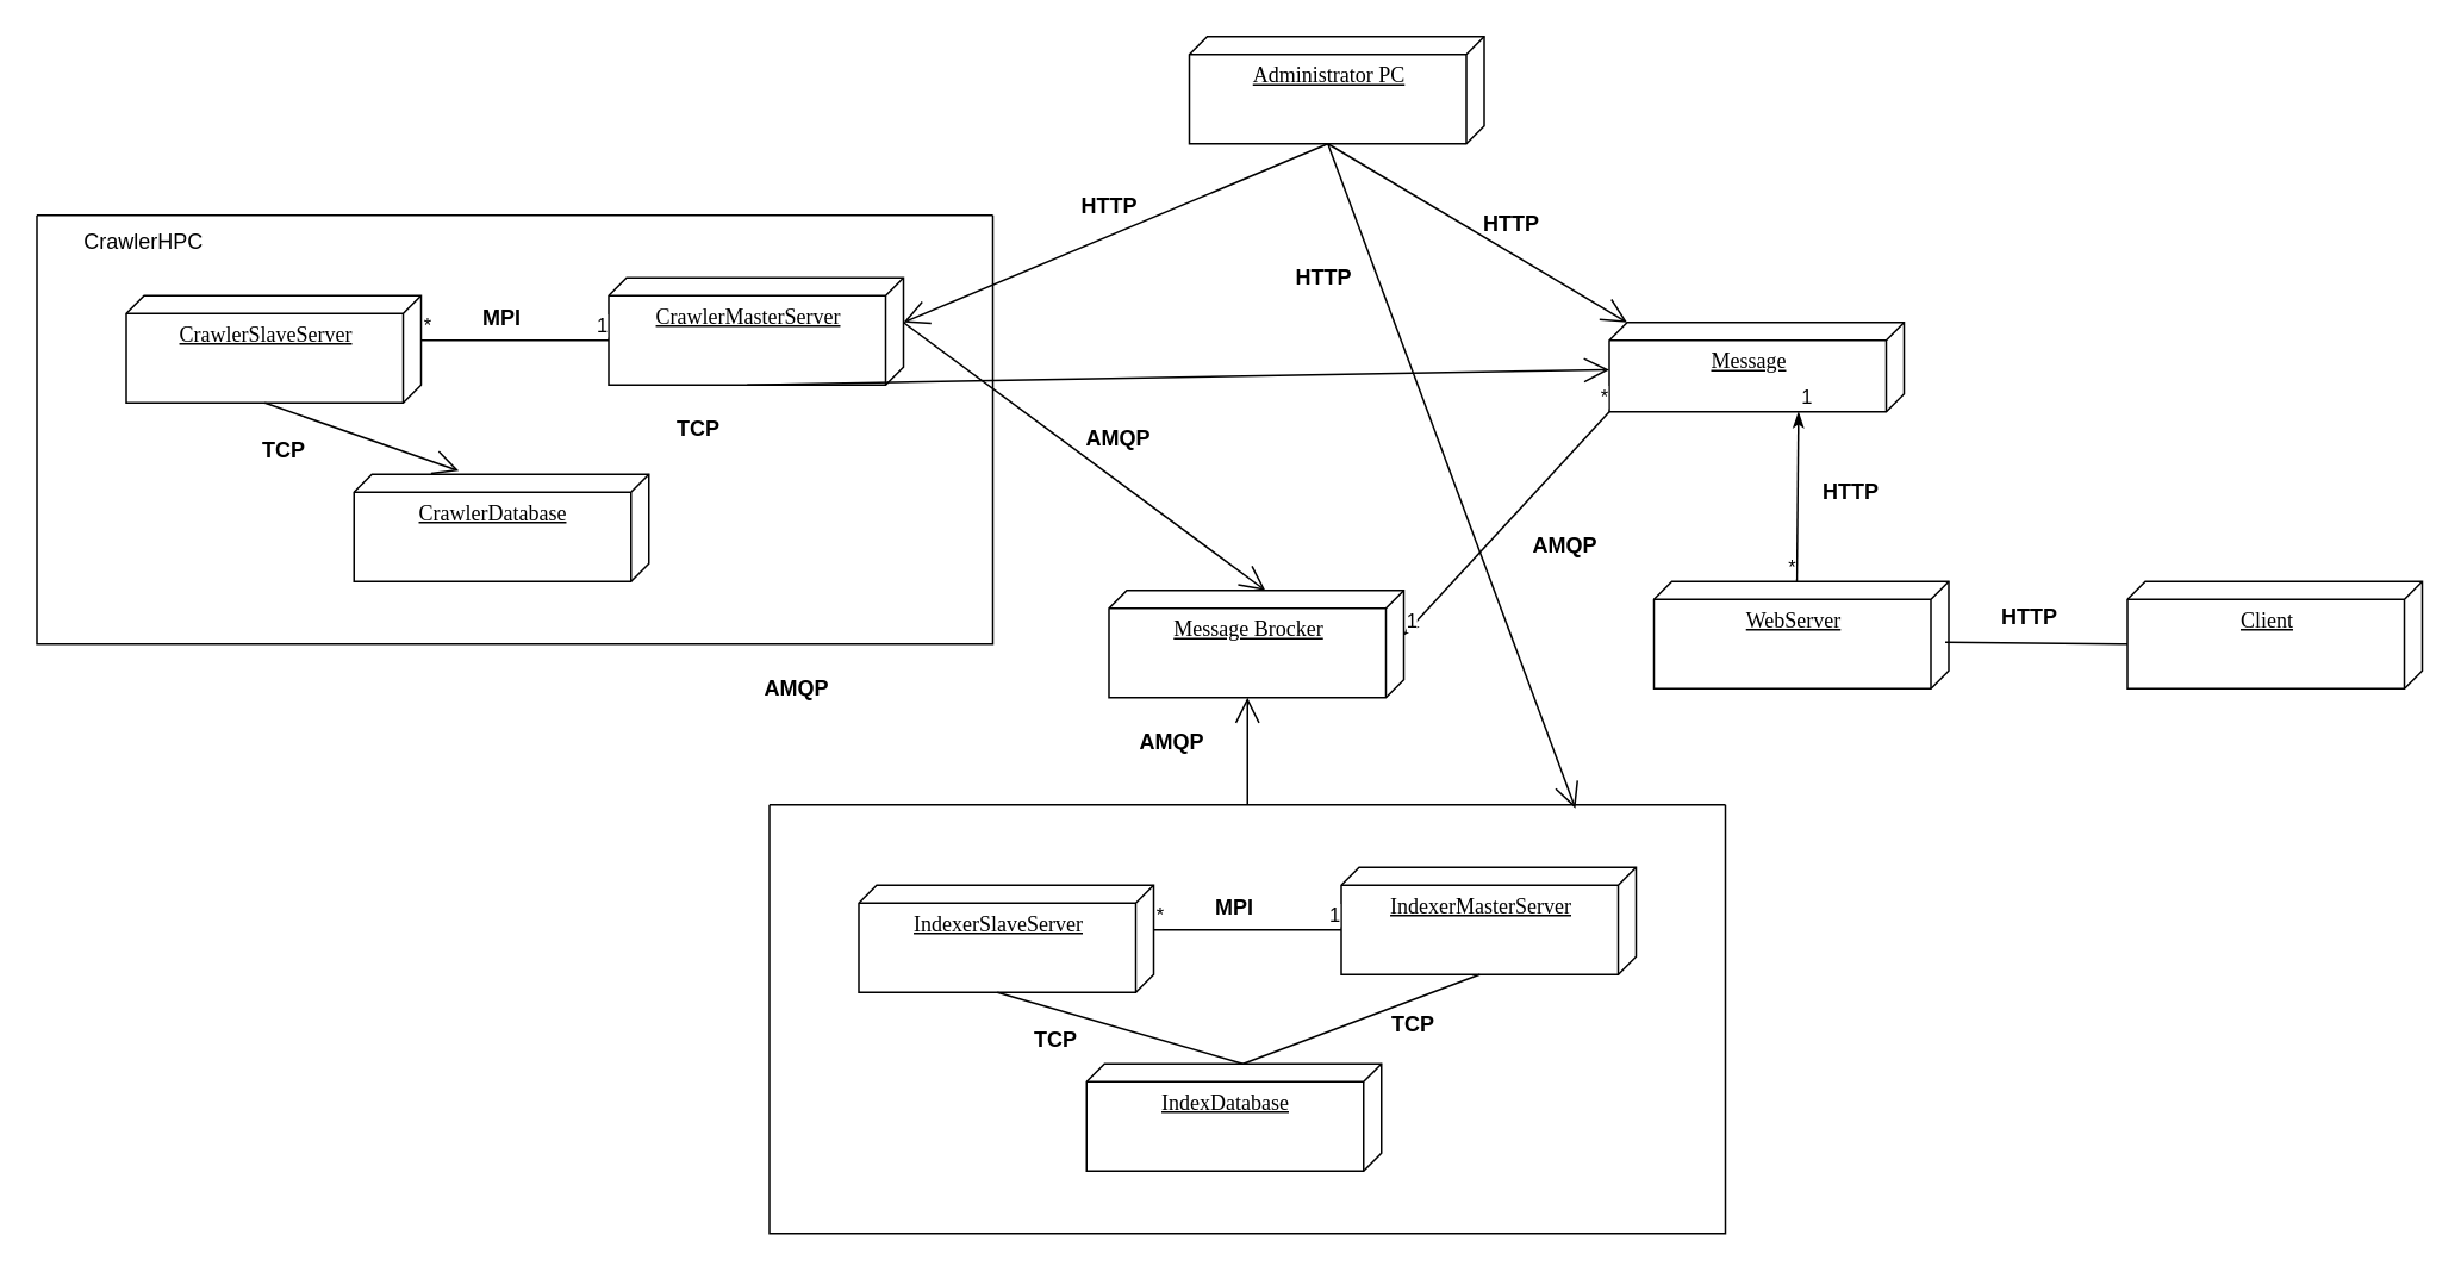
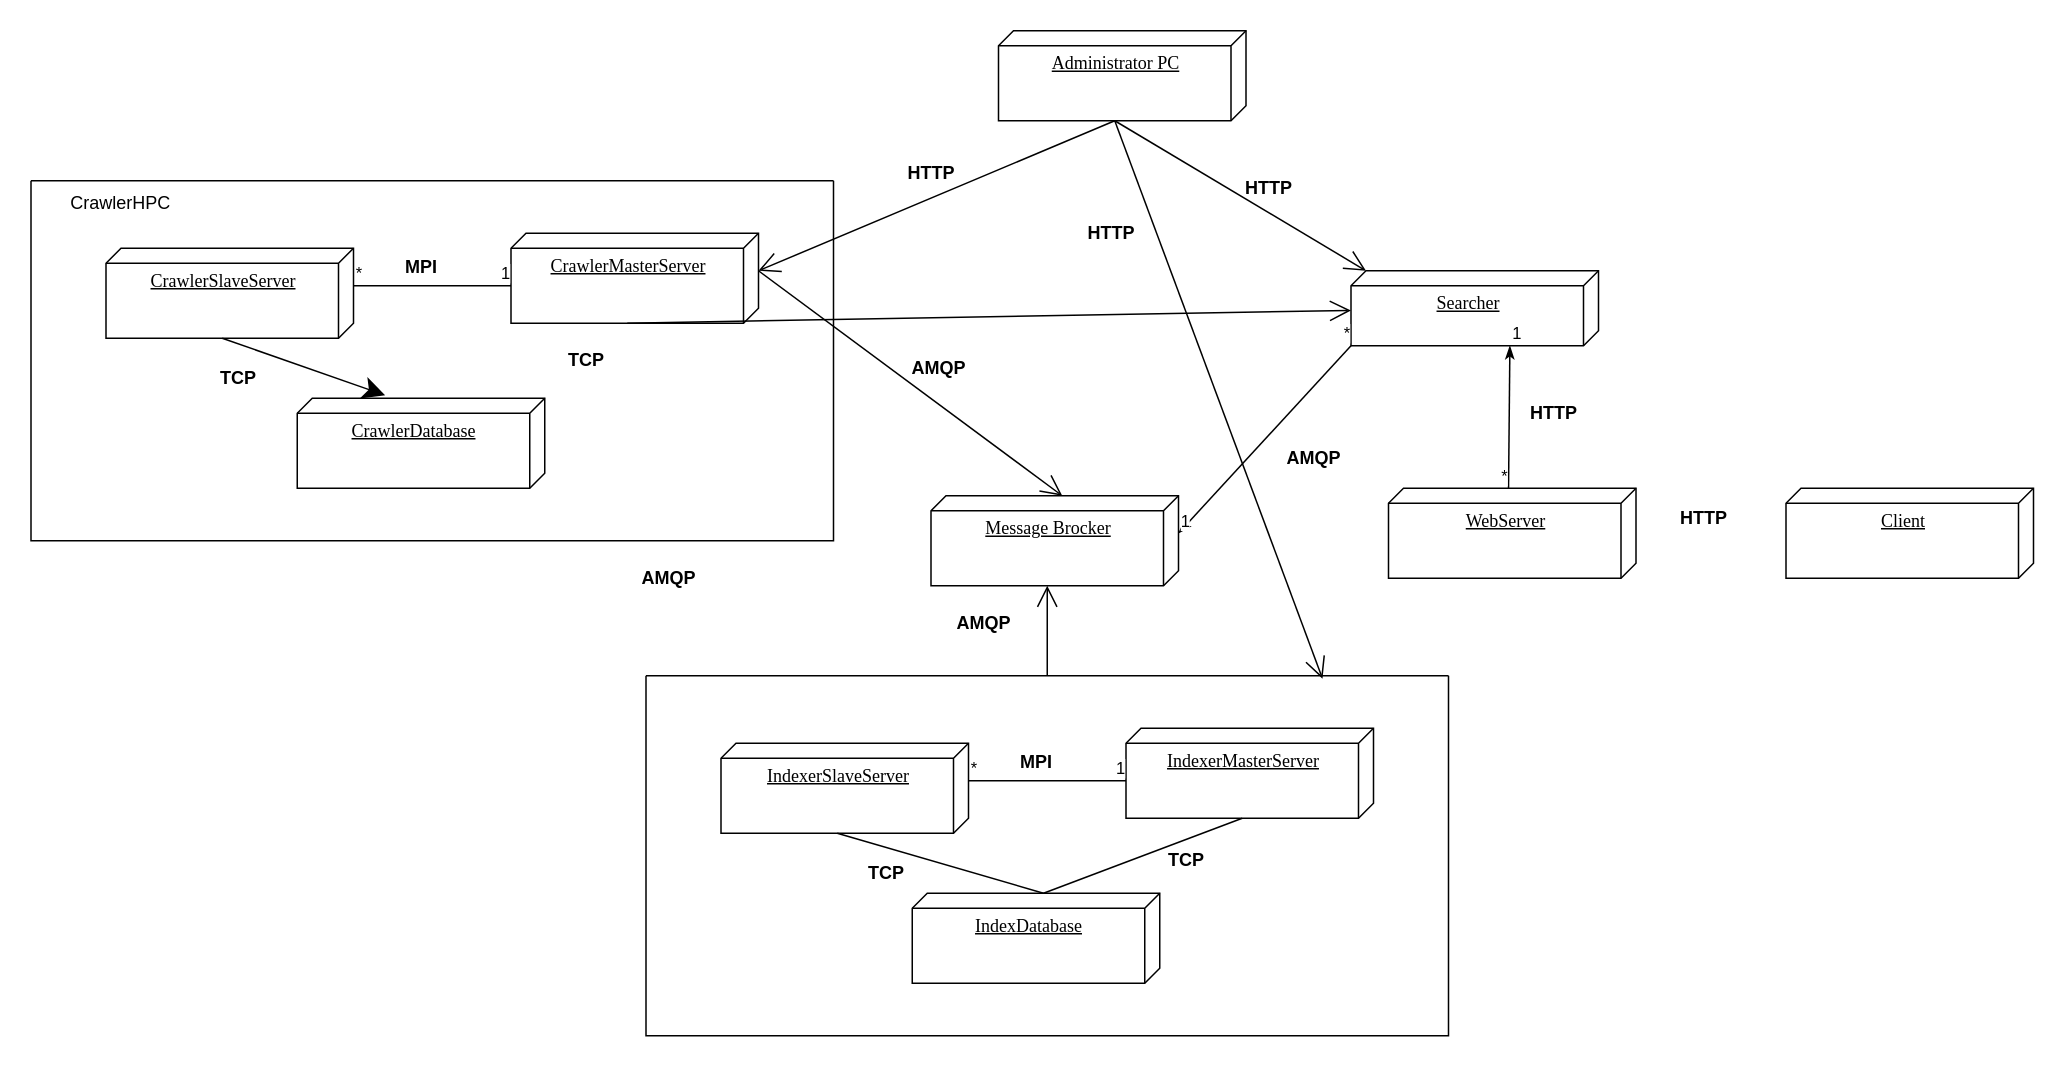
- <mxCell id="32" value="&lt;u&gt;Message&lt;/u&gt;" style="verticalAlign=top;align=center;spacingTop=8;spacingLeft=2;spacingRight=12;shape=cube;size=10;direction=south;fontStyle=0;html=1;rounded=0;shadow=0;comic=0;labelBackgroundColor=none;strokeWidth=1;fontFamily=Verdana;fontSize=12" parent="1" vertex="1"><mxGeometry x="900" y="180" width="165" height="50" as="geometry" /></mxCell>
+ <mxCell id="32" value="&lt;u&gt;Searcher&lt;/u&gt;" style="verticalAlign=top;align=center;spacingTop=8;spacingLeft=2;spacingRight=12;shape=cube;size=10;direction=south;fontStyle=0;html=1;rounded=0;shadow=0;comic=0;labelBackgroundColor=none;strokeWidth=1;fontFamily=Verdana;fontSize=12" parent="1" vertex="1"><mxGeometry x="900" y="180" width="165" height="50" as="geometry" /></mxCell>
- <mxCell id="13" value="" style="endArrow=open;endFill=1;endSize=12;html=1;rounded=0;exitX=0;exitY=0;exitDx=60;exitDy=87.5;exitPerimeter=0;entryX=-0.033;entryY=0.645;entryDx=0;entryDy=0;entryPerimeter=0;" parent="2" source="4" target="9" edge="1"><mxGeometry width="160" relative="1" as="geometry"><mxPoint x="110" y="460" as="sourcePoint" /><mxPoint x="270" y="460" as="targetPoint" /></mxGeometry></mxCell>
+ <mxCell id="13" value="" style="endArrow=classic;endFill=1;endSize=12;html=1;rounded=0;exitX=0;exitY=0;exitDx=60;exitDy=87.5;exitPerimeter=0;entryX=-0.033;entryY=0.645;entryDx=0;entryDy=0;entryPerimeter=0;" parent="2" source="4" target="9" edge="1"><mxGeometry width="160" relative="1" as="geometry"><mxPoint x="110" y="460" as="sourcePoint" /><mxPoint x="270" y="460" as="targetPoint" /></mxGeometry></mxCell>
- <mxCell id="41" value="" style="endArrow=none;endFill=0;endSize=12;html=1;rounded=0;exitX=0;exitY=0;exitDx=35;exitDy=165;exitPerimeter=0;entryX=0.567;entryY=0.012;entryDx=0;entryDy=0;entryPerimeter=0;" parent="1" source="40" target="36" edge="1"><mxGeometry width="160" relative="1" as="geometry"><mxPoint x="718" y="190" as="sourcePoint" /><mxPoint x="718" y="340" as="targetPoint" /></mxGeometry></mxCell>
